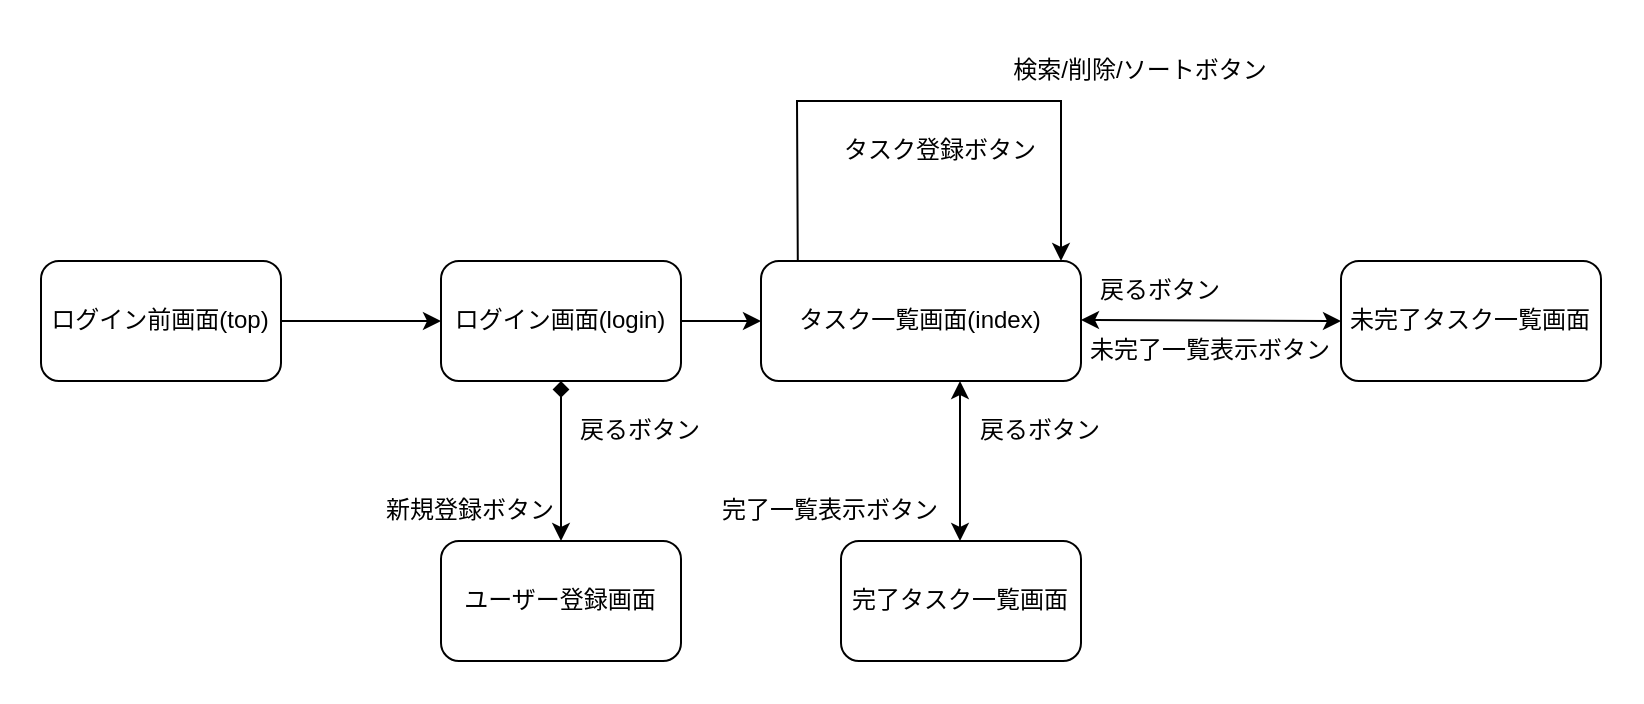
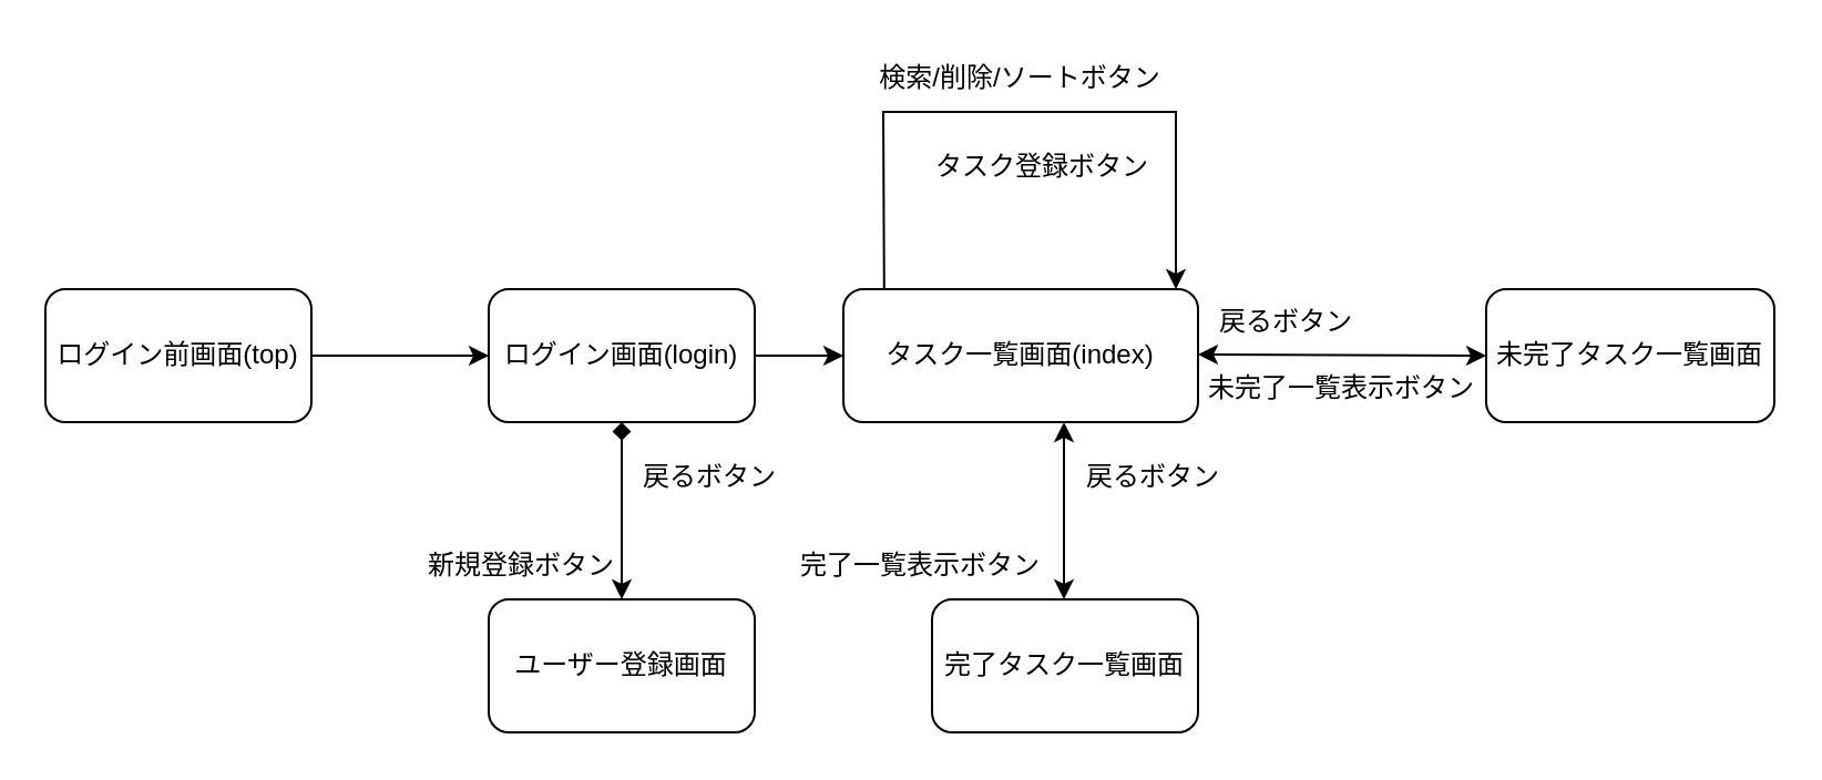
- <mxCell id="21" value="検索/削除/ソートボタン" style="text;html=1;align=center;verticalAlign=middle;whiteSpace=wrap;rounded=0;" vertex="1" parent="1"><mxGeometry x="497" y="20" width="146" height="30" as="geometry" /></mxCell>
+ <mxCell id="21" value="検索/削除/ソートボタン" style="text;html=1;align=center;verticalAlign=middle;whiteSpace=wrap;rounded=0;" vertex="1" parent="1"><mxGeometry x="387" y="20" width="146" height="30" as="geometry" /></mxCell>
